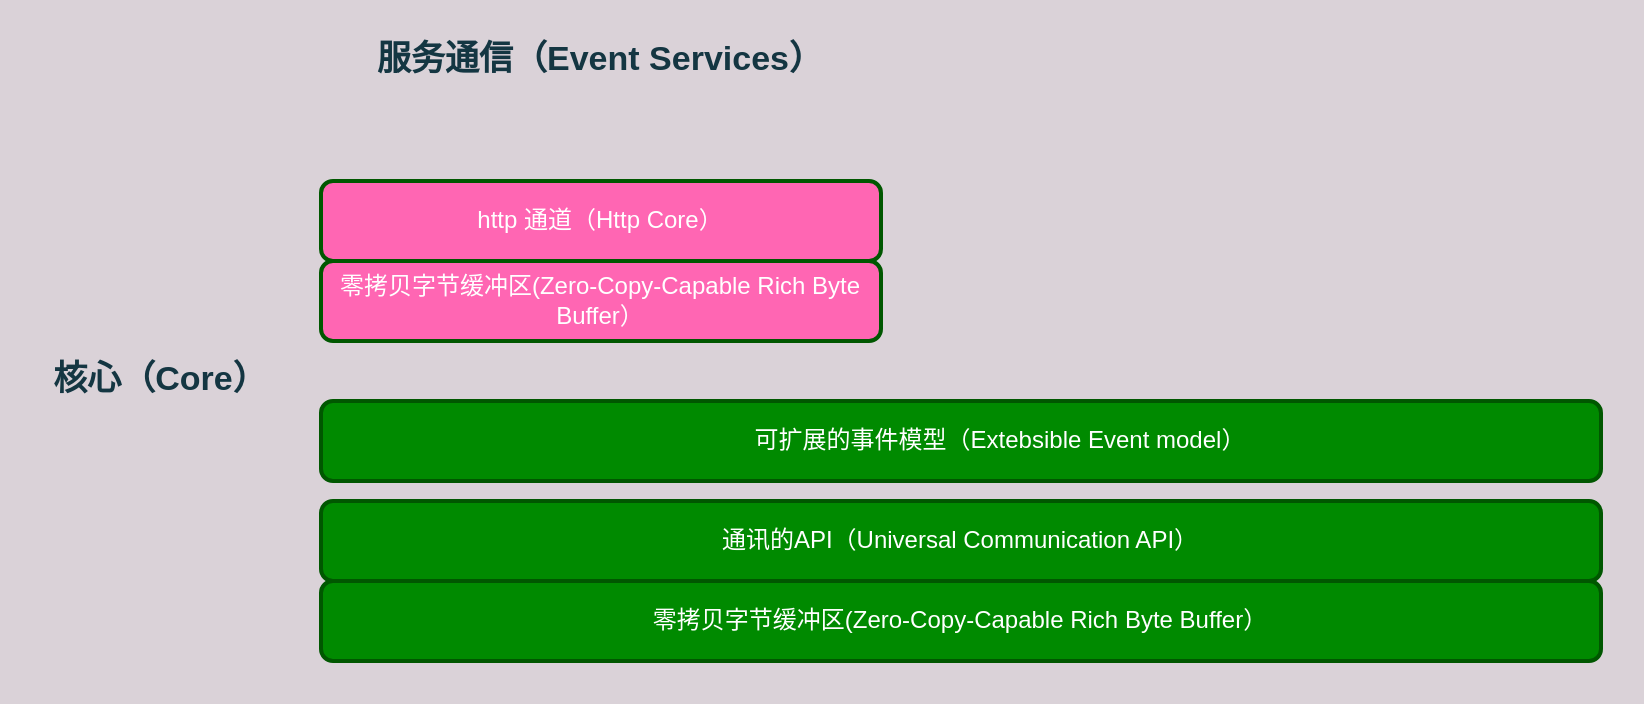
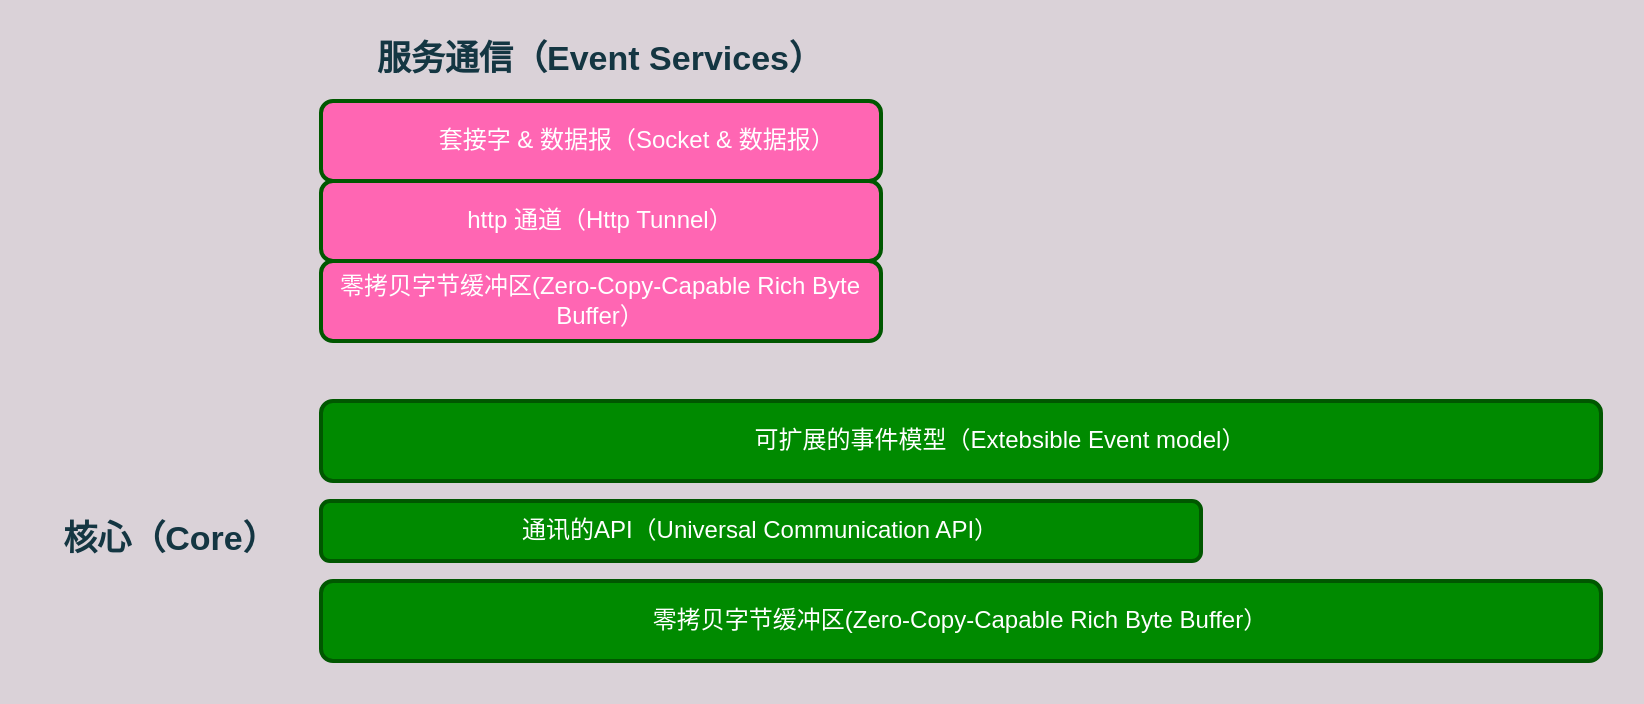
+ <mxCell id="8" value="&lt;blockquote style=&quot;margin: 0 0 0 40px ; border: none ; padding: 0px&quot;&gt;套接字 &amp;amp; 数据报（Socket &amp;amp; 数据报）&amp;nbsp;&lt;/blockquote&gt;" style="rounded=1;whiteSpace=wrap;html=1;sketch=0;strokeColor=#005700;fontColor=#ffffff;strokeWidth=2;fillColor=#FF66B3;" vertex="1" parent="1"><mxGeometry x="160" y="50" width="280" height="40" as="geometry" /></mxCell>
- <mxCell id="7" value="http 通道（Http Core）" style="rounded=1;whiteSpace=wrap;html=1;sketch=0;strokeColor=#005700;fontColor=#ffffff;strokeWidth=2;fillColor=#FF66B3;" vertex="1" parent="1"><mxGeometry x="160" y="90" width="280" height="40" as="geometry" /></mxCell>
+ <mxCell id="7" value="http 通道（Http Tunnel）" style="rounded=1;whiteSpace=wrap;html=1;sketch=0;strokeColor=#005700;fontColor=#ffffff;strokeWidth=2;fillColor=#FF66B3;" vertex="1" parent="1"><mxGeometry x="160" y="90" width="280" height="40" as="geometry" /></mxCell>
- <mxCell id="5" value="核心（Core）" style="text;html=1;strokeColor=none;fillColor=none;align=center;verticalAlign=middle;whiteSpace=wrap;rounded=0;sketch=0;fontColor=#143642;fontStyle=1;fontSize=17;" vertex="1" parent="1"><mxGeometry x="15" y="180" width="130" height="20" as="geometry" /></mxCell>
+ <mxCell id="5" value="核心（Core）" style="text;html=1;strokeColor=none;fillColor=none;align=center;verticalAlign=middle;whiteSpace=wrap;rounded=0;sketch=0;fontColor=#143642;fontStyle=1;fontSize=17;" vertex="1" parent="1"><mxGeometry x="20" y="260" width="130" height="20" as="geometry" /></mxCell>
- <mxCell id="3" value="通讯的API（Universal Communication API）" style="rounded=1;whiteSpace=wrap;html=1;sketch=0;strokeColor=#005700;fillColor=#008a00;fontColor=#ffffff;strokeWidth=2;" vertex="1" parent="1"><mxGeometry x="160" y="250" width="640" height="40" as="geometry" /></mxCell>
+ <mxCell id="3" value="通讯的API（Universal Communication API）" style="rounded=1;whiteSpace=wrap;html=1;sketch=0;strokeColor=#005700;fillColor=#008a00;fontColor=#ffffff;strokeWidth=2;" vertex="1" parent="1"><mxGeometry x="160" y="250" width="440" height="30" as="geometry" /></mxCell>
